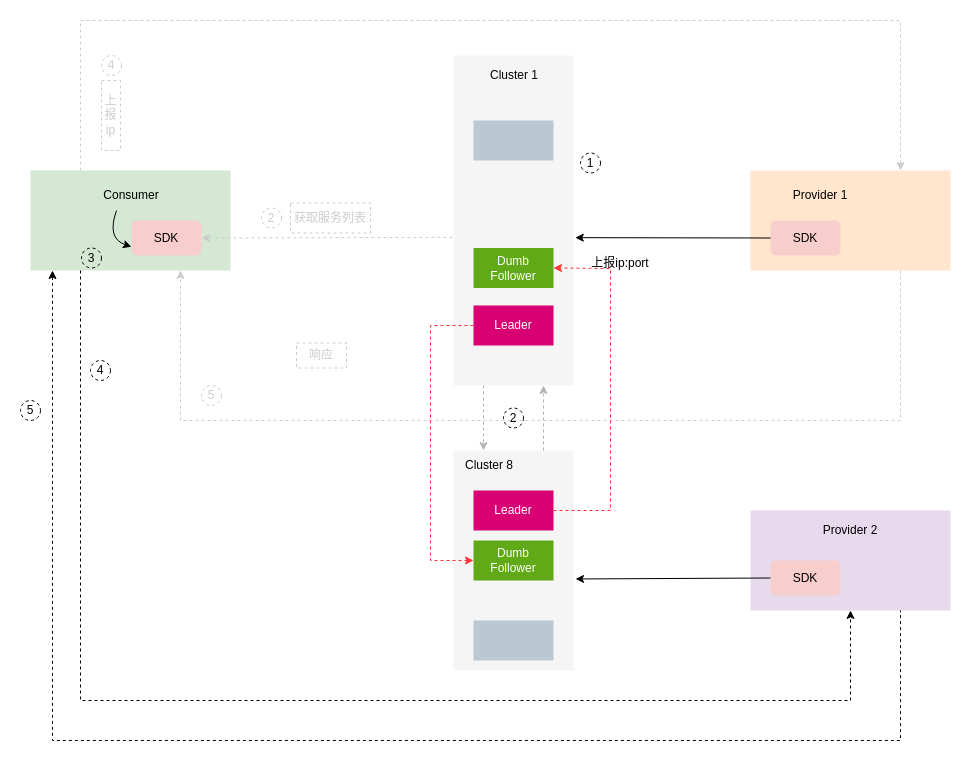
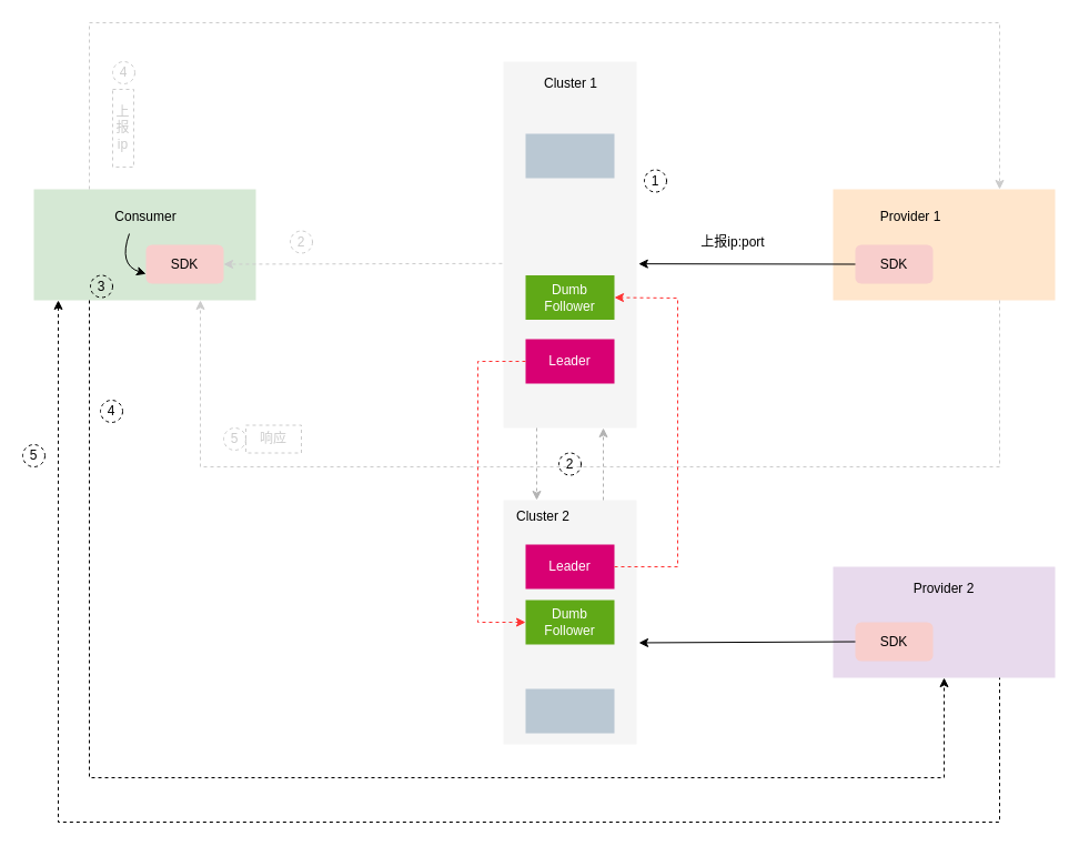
- <mxCell id="32" value="获取服务列表" style="text;html=1;strokeColor=#CCCCCC;fillColor=none;align=center;verticalAlign=middle;whiteSpace=wrap;rounded=0;dashed=1;fontColor=#CCCCCC;" vertex="1" parent="1"><mxGeometry x="290" y="202.5" width="80" height="30" as="geometry" /></mxCell>
- <mxCell id="31" value="上报ip:port" style="text;html=1;strokeColor=none;fillColor=none;align=center;verticalAlign=middle;whiteSpace=wrap;rounded=0;dashed=1;fontColor=#000000;" vertex="1" parent="1"><mxGeometry x="580" y="247.5" width="80" height="30" as="geometry" /></mxCell>
+ <mxCell id="31" value="上报ip:port" style="text;html=1;strokeColor=none;fillColor=none;align=center;verticalAlign=middle;whiteSpace=wrap;rounded=0;dashed=1;fontColor=#000000;" vertex="1" parent="1"><mxGeometry x="620" y="202.5" width="80" height="30" as="geometry" /></mxCell>
- <mxCell id="34" value="响应" style="text;html=1;strokeColor=#CCCCCC;fillColor=none;align=center;verticalAlign=middle;whiteSpace=wrap;rounded=0;dashed=1;fontColor=#CCCCCC;" vertex="1" parent="1"><mxGeometry x="296" y="342.5" width="50" height="25" as="geometry" /></mxCell>
+ <mxCell id="34" value="响应" style="text;html=1;strokeColor=#CCCCCC;fillColor=none;align=center;verticalAlign=middle;whiteSpace=wrap;rounded=0;dashed=1;fontColor=#CCCCCC;" vertex="1" parent="1"><mxGeometry x="221" y="382.5" width="50" height="25" as="geometry" /></mxCell>
- <mxCell id="24" value="Cluster 8" style="text;html=1;strokeColor=none;fillColor=none;align=center;verticalAlign=middle;whiteSpace=wrap;rounded=0;" vertex="1" parent="1"><mxGeometry x="459" y="450" width="60" height="30" as="geometry" /></mxCell>
+ <mxCell id="24" value="Cluster 2" style="text;html=1;strokeColor=none;fillColor=none;align=center;verticalAlign=middle;whiteSpace=wrap;rounded=0;" vertex="1" parent="1"><mxGeometry x="459" y="450" width="60" height="30" as="geometry" /></mxCell>
